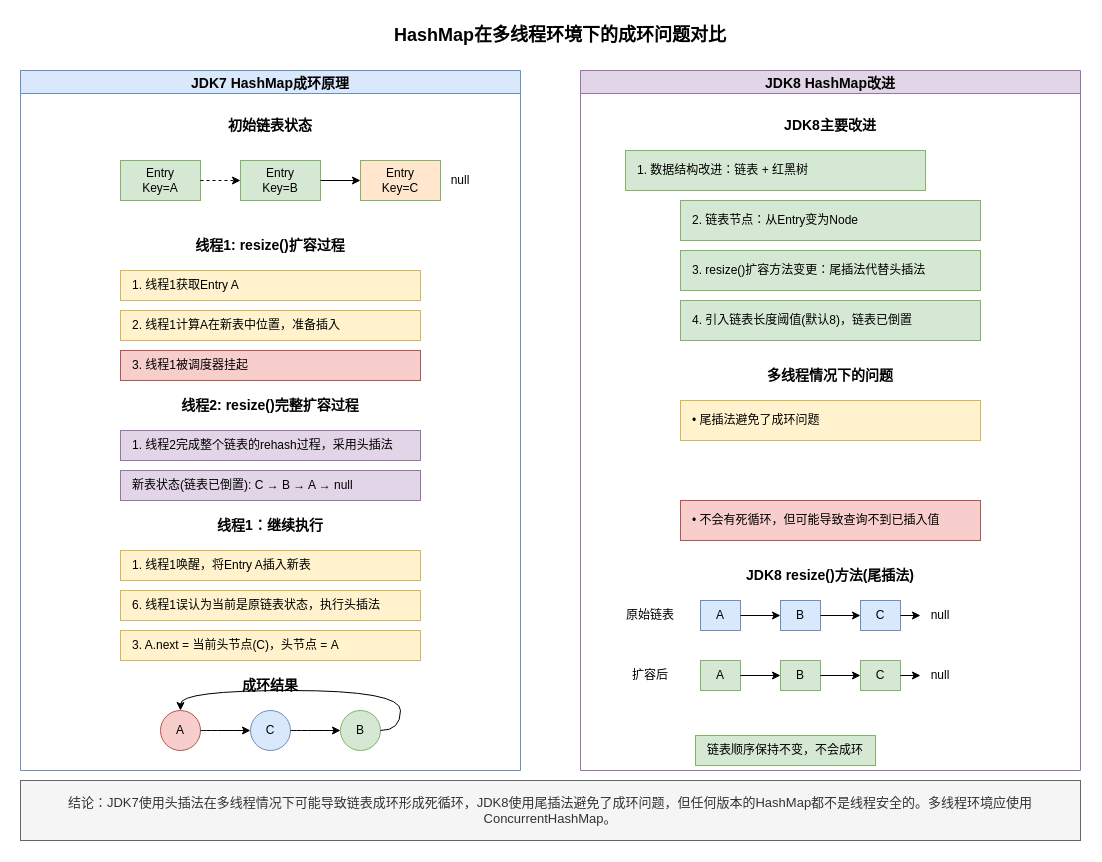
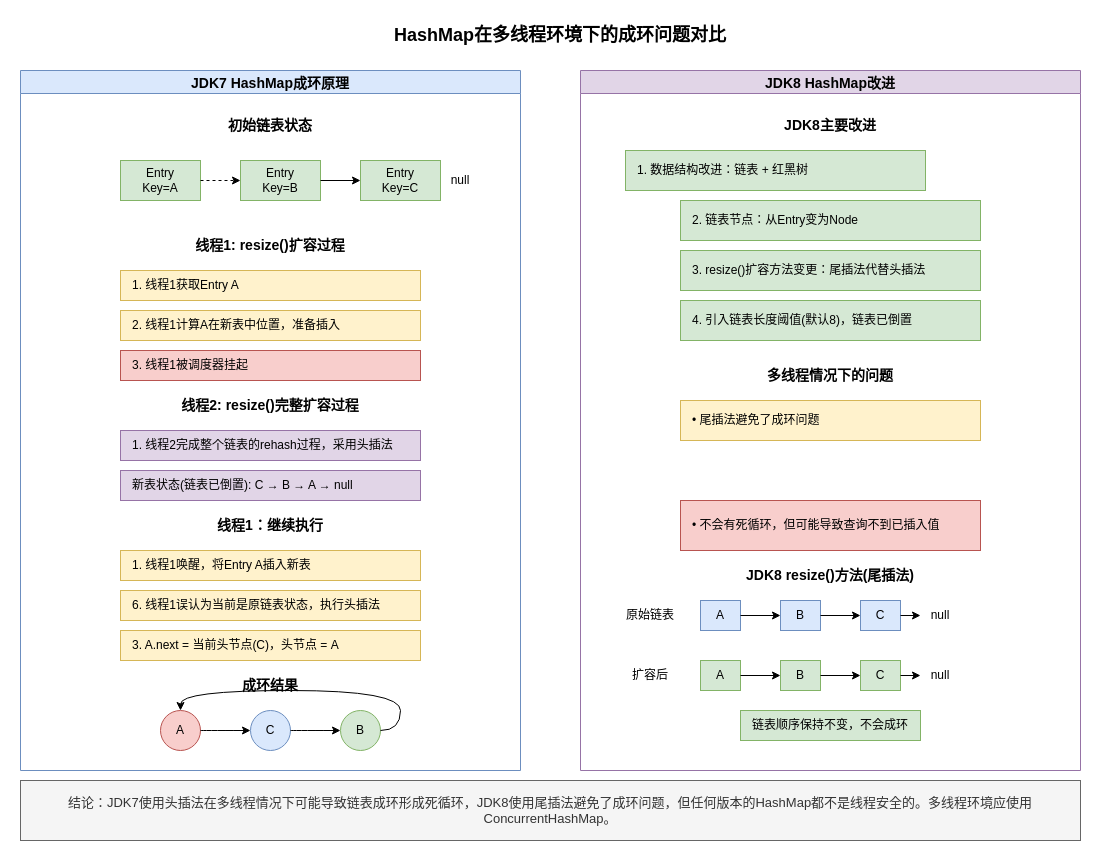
- <mxCell id="7" value="Entry&lt;br&gt;Key=C" style="rounded=0;whiteSpace=wrap;html=1;fillColor=#ffe6cc;strokeColor=#82b366;" vertex="1" parent="3"><mxGeometry x="340" y="90" width="80" height="40" as="geometry" /></mxCell>
+ <mxCell id="7" value="Entry&lt;br&gt;Key=C" style="rounded=0;whiteSpace=wrap;html=1;fillColor=#d5e8d4;strokeColor=#82b366;" vertex="1" parent="3"><mxGeometry x="340" y="90" width="80" height="40" as="geometry" /></mxCell>
- <mxCell id="38" value="• 不会有死循环，但可能导致查询不到已插入值" style="rounded=0;whiteSpace=wrap;html=1;fillColor=#f8cecc;strokeColor=#b85450;align=left;spacingLeft=10;" vertex="1" parent="30"><mxGeometry x="100" y="430" width="300" height="40" as="geometry" /></mxCell>
+ <mxCell id="38" value="• 不会有死循环，但可能导致查询不到已插入值" style="rounded=0;whiteSpace=wrap;html=1;fillColor=#f8cecc;strokeColor=#b85450;align=left;spacingLeft=10;" vertex="1" parent="30"><mxGeometry x="100" y="430" width="300" height="50" as="geometry" /></mxCell>
- <mxCell id="56" value="链表顺序保持不变，不会成环" style="rounded=0;whiteSpace=wrap;html=1;fillColor=#d5e8d4;strokeColor=#82b366;align=center;" vertex="1" parent="30"><mxGeometry x="115" y="665" width="180" height="30" as="geometry" /></mxCell>
+ <mxCell id="56" value="链表顺序保持不变，不会成环" style="rounded=0;whiteSpace=wrap;html=1;fillColor=#d5e8d4;strokeColor=#82b366;align=center;" vertex="1" parent="30"><mxGeometry x="160" y="640" width="180" height="30" as="geometry" /></mxCell>
